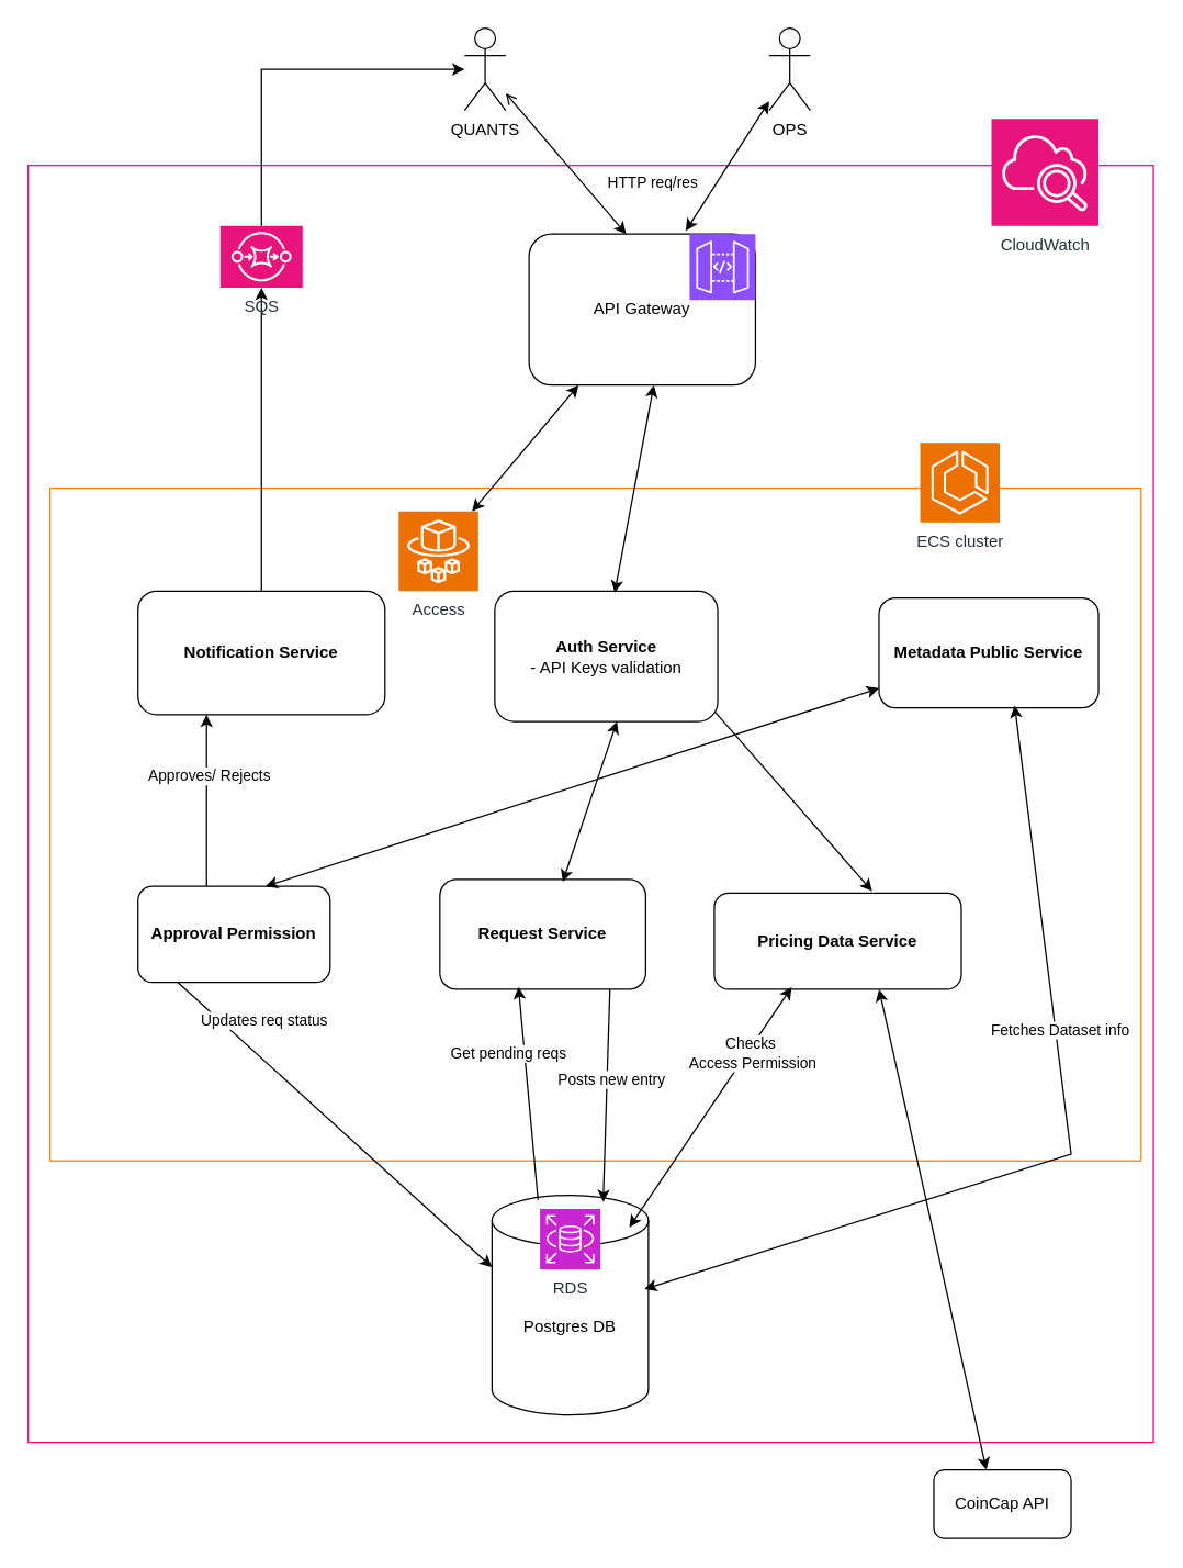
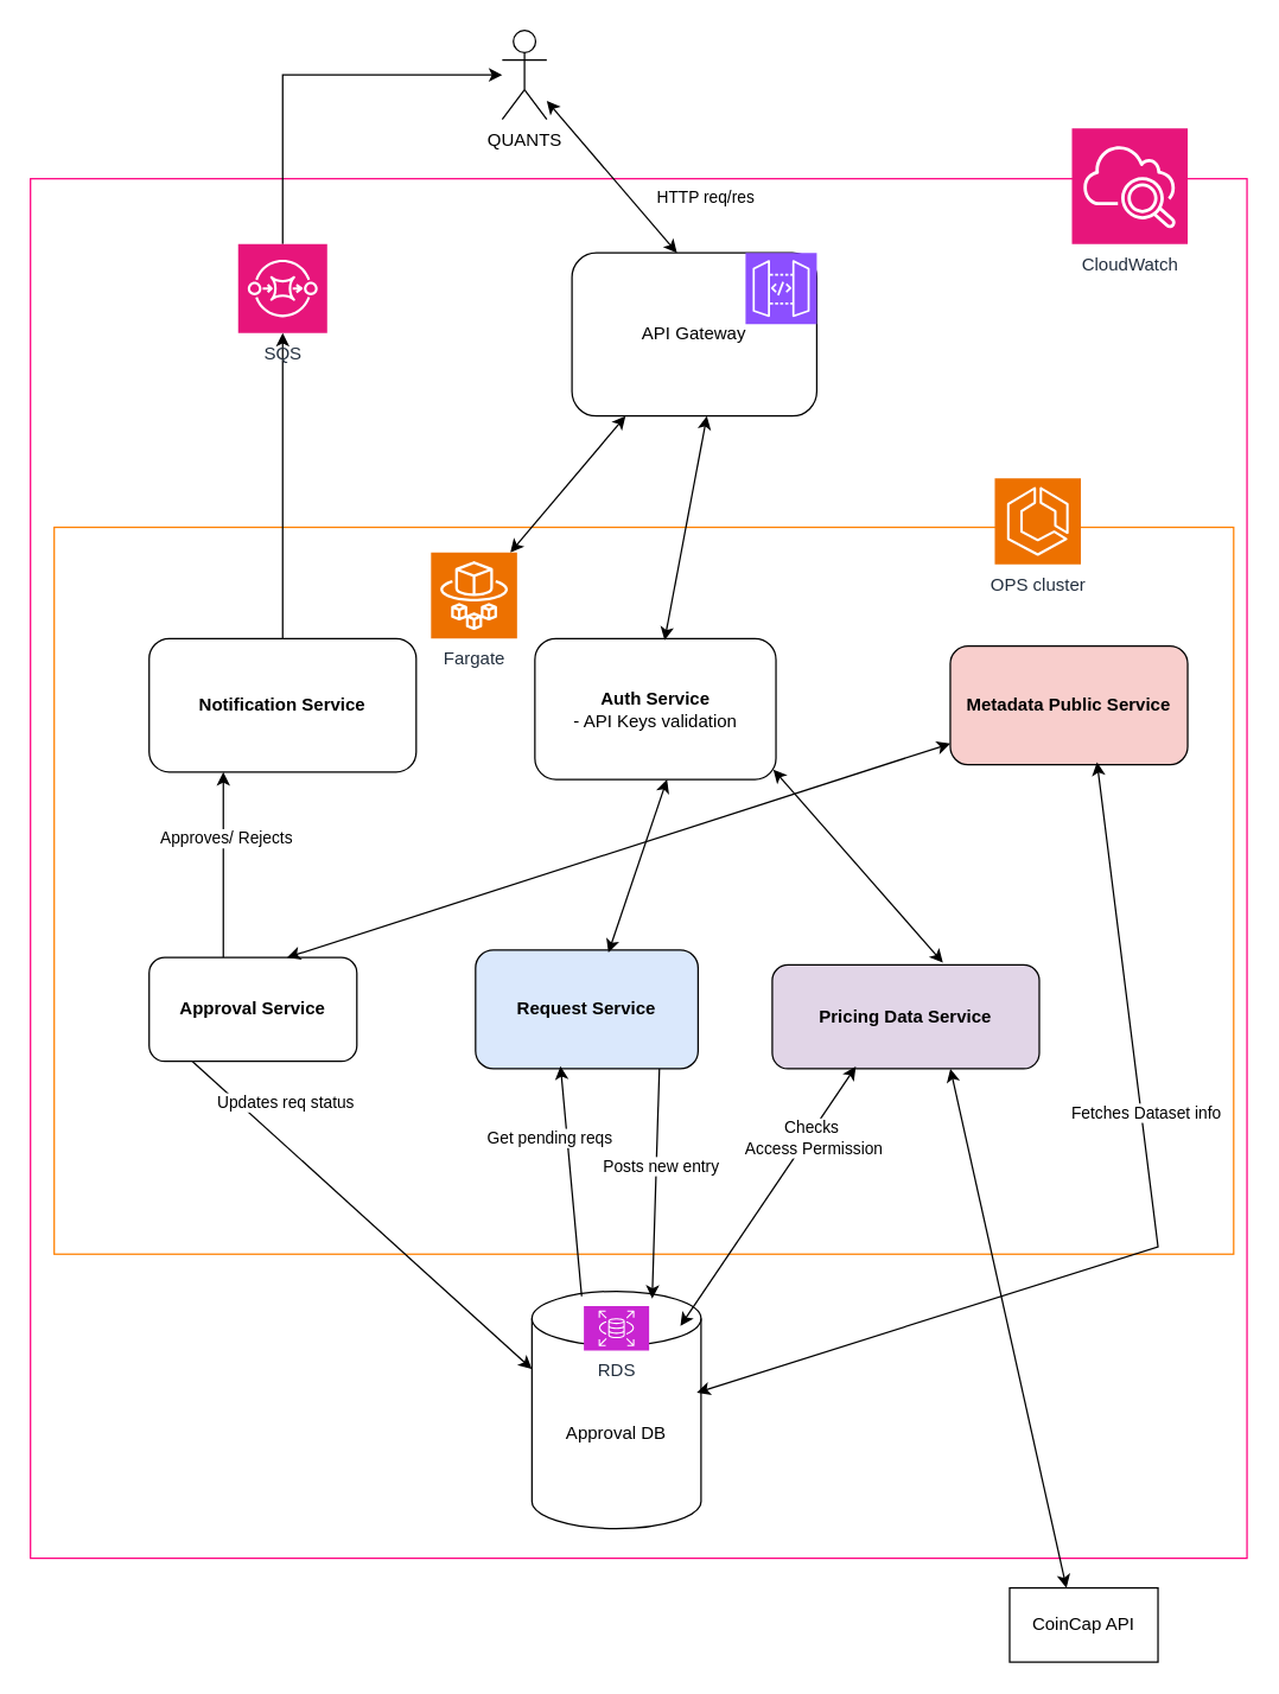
- <mxCell id="13" value="OPS" style="shape=umlActor;verticalLabelPosition=bottom;verticalAlign=top;html=1;outlineConnect=0;" parent="1" vertex="1"><mxGeometry x="560" y="20" width="30" height="60" as="geometry" /></mxCell>
- <mxCell id="19" value="" style="endArrow=open;startArrow=classic;html=1;rounded=0;exitX=0.429;exitY=0;exitDx=0;exitDy=0;exitPerimeter=0;" parent="1" source="10" target="12" edge="1"><mxGeometry width="50" height="50" relative="1" as="geometry"><mxPoint x="430" y="200" as="sourcePoint" /><mxPoint x="480" y="150" as="targetPoint" /></mxGeometry></mxCell>
+ <mxCell id="19" value="" style="endArrow=classic;startArrow=classic;html=1;rounded=0;exitX=0.429;exitY=0;exitDx=0;exitDy=0;exitPerimeter=0;" parent="1" source="10" target="12" edge="1"><mxGeometry width="50" height="50" relative="1" as="geometry"><mxPoint x="430" y="200" as="sourcePoint" /><mxPoint x="480" y="150" as="targetPoint" /></mxGeometry></mxCell>
- <mxCell id="18" value="" style="endArrow=classic;startArrow=classic;html=1;rounded=0;exitX=0.692;exitY=-0.021;exitDx=0;exitDy=0;exitPerimeter=0;" parent="1" source="10" target="13" edge="1"><mxGeometry width="50" height="50" relative="1" as="geometry"><mxPoint x="470" y="200" as="sourcePoint" /><mxPoint x="520" y="150" as="targetPoint" /></mxGeometry></mxCell>
- <mxCell id="44" value="SQS" style="sketch=0;points=[[0,0,0],[0.25,0,0],[0.5,0,0],[0.75,0,0],[1,0,0],[0,1,0],[0.25,1,0],[0.5,1,0],[0.75,1,0],[1,1,0],[0,0.25,0],[0,0.5,0],[0,0.75,0],[1,0.25,0],[1,0.5,0],[1,0.75,0]];outlineConnect=0;fontColor=#232F3E;fillColor=#E7157B;strokeColor=#ffffff;dashed=0;verticalLabelPosition=bottom;verticalAlign=top;align=center;html=1;fontSize=12;fontStyle=0;aspect=fixed;shape=mxgraph.aws4.resourceIcon;resIcon=mxgraph.aws4.sqs;" parent="1" vertex="1"><mxGeometry x="160" y="164" width="60" height="45" as="geometry" /></mxCell>
+ <mxCell id="44" value="SQS" style="sketch=0;points=[[0,0,0],[0.25,0,0],[0.5,0,0],[0.75,0,0],[1,0,0],[0,1,0],[0.25,1,0],[0.5,1,0],[0.75,1,0],[1,1,0],[0,0.25,0],[0,0.5,0],[0,0.75,0],[1,0.25,0],[1,0.5,0],[1,0.75,0]];outlineConnect=0;fontColor=#232F3E;fillColor=#E7157B;strokeColor=#ffffff;dashed=0;verticalLabelPosition=bottom;verticalAlign=top;align=center;html=1;fontSize=12;fontStyle=0;aspect=fixed;shape=mxgraph.aws4.resourceIcon;resIcon=mxgraph.aws4.sqs;" parent="1" vertex="1"><mxGeometry x="160" y="164" width="60" height="60" as="geometry" /></mxCell>
- <mxCell id="42" value="ECS cluster" style="sketch=0;points=[[0,0,0],[0.25,0,0],[0.5,0,0],[0.75,0,0],[1,0,0],[0,1,0],[0.25,1,0],[0.5,1,0],[0.75,1,0],[1,1,0],[0,0.25,0],[0,0.5,0],[0,0.75,0],[1,0.25,0],[1,0.5,0],[1,0.75,0]];outlineConnect=0;fontColor=#232F3E;fillColor=#ED7100;strokeColor=#ffffff;dashed=0;verticalLabelPosition=bottom;verticalAlign=top;align=center;html=1;fontSize=12;fontStyle=0;aspect=fixed;shape=mxgraph.aws4.resourceIcon;resIcon=mxgraph.aws4.ecs;" parent="1" vertex="1"><mxGeometry x="670" y="322" width="58" height="58" as="geometry" /></mxCell>
+ <mxCell id="42" value="OPS cluster" style="sketch=0;points=[[0,0,0],[0.25,0,0],[0.5,0,0],[0.75,0,0],[1,0,0],[0,1,0],[0.25,1,0],[0.5,1,0],[0.75,1,0],[1,1,0],[0,0.25,0],[0,0.5,0],[0,0.75,0],[1,0.25,0],[1,0.5,0],[1,0.75,0]];outlineConnect=0;fontColor=#232F3E;fillColor=#ED7100;strokeColor=#ffffff;dashed=0;verticalLabelPosition=bottom;verticalAlign=top;align=center;html=1;fontSize=12;fontStyle=0;aspect=fixed;shape=mxgraph.aws4.resourceIcon;resIcon=mxgraph.aws4.ecs;" parent="1" vertex="1"><mxGeometry x="670" y="322" width="58" height="58" as="geometry" /></mxCell>
- <mxCell id="45" value="Access" style="sketch=0;points=[[0,0,0],[0.25,0,0],[0.5,0,0],[0.75,0,0],[1,0,0],[0,1,0],[0.25,1,0],[0.5,1,0],[0.75,1,0],[1,1,0],[0,0.25,0],[0,0.5,0],[0,0.75,0],[1,0.25,0],[1,0.5,0],[1,0.75,0]];outlineConnect=0;fontColor=#232F3E;fillColor=#ED7100;strokeColor=#ffffff;dashed=0;verticalLabelPosition=bottom;verticalAlign=top;align=center;html=1;fontSize=12;fontStyle=0;aspect=fixed;shape=mxgraph.aws4.resourceIcon;resIcon=mxgraph.aws4.fargate;" parent="1" vertex="1"><mxGeometry x="290" y="372" width="58" height="58" as="geometry" /></mxCell>
+ <mxCell id="45" value="Fargate" style="sketch=0;points=[[0,0,0],[0.25,0,0],[0.5,0,0],[0.75,0,0],[1,0,0],[0,1,0],[0.25,1,0],[0.5,1,0],[0.75,1,0],[1,1,0],[0,0.25,0],[0,0.5,0],[0,0.75,0],[1,0.25,0],[1,0.5,0],[1,0.75,0]];outlineConnect=0;fontColor=#232F3E;fillColor=#ED7100;strokeColor=#ffffff;dashed=0;verticalLabelPosition=bottom;verticalAlign=top;align=center;html=1;fontSize=12;fontStyle=0;aspect=fixed;shape=mxgraph.aws4.resourceIcon;resIcon=mxgraph.aws4.fargate;" parent="1" vertex="1"><mxGeometry x="290" y="372" width="58" height="58" as="geometry" /></mxCell>
- <mxCell id="4" value="&lt;b&gt;Metadata Public Service&lt;/b&gt;" style="rounded=1;whiteSpace=wrap;html=1;fontSize=12;glass=0;strokeWidth=1;shadow=0;" parent="1" vertex="1"><mxGeometry x="640" y="435" width="160" height="80" as="geometry" /></mxCell>
+ <mxCell id="4" value="&lt;b&gt;Metadata Public Service&lt;/b&gt;" style="rounded=1;whiteSpace=wrap;html=1;fontSize=12;glass=0;strokeWidth=1;shadow=0;fillColor=#f8cecc;" parent="1" vertex="1"><mxGeometry x="640" y="435" width="160" height="80" as="geometry" /></mxCell>
- <mxCell id="21" value="" style="endArrow=none;startArrow=classic;html=1;rounded=0;entryX=0.989;entryY=0.929;entryDx=0;entryDy=0;entryPerimeter=0;exitX=0.639;exitY=-0.021;exitDx=0;exitDy=0;exitPerimeter=0;" parent="1" source="5" target="14" edge="1"><mxGeometry width="50" height="50" relative="1" as="geometry"><mxPoint x="600" y="500" as="sourcePoint" /><mxPoint x="650" y="450" as="targetPoint" /></mxGeometry></mxCell>
+ <mxCell id="21" value="" style="endArrow=classic;startArrow=classic;html=1;rounded=0;entryX=0.989;entryY=0.929;entryDx=0;entryDy=0;entryPerimeter=0;exitX=0.639;exitY=-0.021;exitDx=0;exitDy=0;exitPerimeter=0;" parent="1" source="5" target="14" edge="1"><mxGeometry width="50" height="50" relative="1" as="geometry"><mxPoint x="600" y="500" as="sourcePoint" /><mxPoint x="650" y="450" as="targetPoint" /></mxGeometry></mxCell>
- <mxCell id="8" value="&lt;b&gt;Approval Permission&lt;/b&gt;" style="rounded=1;whiteSpace=wrap;html=1;fontSize=12;glass=0;strokeWidth=1;shadow=0;" parent="1" vertex="1"><mxGeometry x="100" y="645" width="140" height="70" as="geometry" /></mxCell>
+ <mxCell id="8" value="&lt;b&gt;Approval Service&lt;/b&gt;" style="rounded=1;whiteSpace=wrap;html=1;fontSize=12;glass=0;strokeWidth=1;shadow=0;" parent="1" vertex="1"><mxGeometry x="100" y="645" width="140" height="70" as="geometry" /></mxCell>
- <mxCell id="11" value="&lt;b&gt;Request Service&lt;/b&gt;" style="rounded=1;whiteSpace=wrap;html=1;fontSize=12;glass=0;strokeWidth=1;shadow=0;" parent="1" vertex="1"><mxGeometry x="320" y="640" width="150" height="80" as="geometry" /></mxCell>
+ <mxCell id="11" value="&lt;b&gt;Request Service&lt;/b&gt;" style="rounded=1;whiteSpace=wrap;html=1;fontSize=12;glass=0;strokeWidth=1;shadow=0;fillColor=#dae8fc;" parent="1" vertex="1"><mxGeometry x="320" y="640" width="150" height="80" as="geometry" /></mxCell>
- <mxCell id="5" value="&lt;b&gt;Pricing Data Service&lt;/b&gt;" style="rounded=1;whiteSpace=wrap;html=1;fontSize=12;glass=0;strokeWidth=1;shadow=0;" parent="1" vertex="1"><mxGeometry x="520" y="650" width="180" height="70" as="geometry" /></mxCell>
+ <mxCell id="5" value="&lt;b&gt;Pricing Data Service&lt;/b&gt;" style="rounded=1;whiteSpace=wrap;html=1;fontSize=12;glass=0;strokeWidth=1;shadow=0;fillColor=#e1d5e7;" parent="1" vertex="1"><mxGeometry x="520" y="650" width="180" height="70" as="geometry" /></mxCell>
- <mxCell id="46" value="RDS" style="sketch=0;points=[[0,0,0],[0.25,0,0],[0.5,0,0],[0.75,0,0],[1,0,0],[0,1,0],[0.25,1,0],[0.5,1,0],[0.75,1,0],[1,1,0],[0,0.25,0],[0,0.5,0],[0,0.75,0],[1,0.25,0],[1,0.5,0],[1,0.75,0]];outlineConnect=0;fontColor=#232F3E;fillColor=#C925D1;strokeColor=#ffffff;dashed=0;verticalLabelPosition=bottom;verticalAlign=top;align=center;html=1;fontSize=12;fontStyle=0;aspect=fixed;shape=mxgraph.aws4.resourceIcon;resIcon=mxgraph.aws4.rds;" parent="1" vertex="1"><mxGeometry x="393" y="880" width="44" height="44" as="geometry" /></mxCell>
+ <mxCell id="46" value="RDS" style="sketch=0;points=[[0,0,0],[0.25,0,0],[0.5,0,0],[0.75,0,0],[1,0,0],[0,1,0],[0.25,1,0],[0.5,1,0],[0.75,1,0],[1,1,0],[0,0.25,0],[0,0.5,0],[0,0.75,0],[1,0.25,0],[1,0.5,0],[1,0.75,0]];outlineConnect=0;fontColor=#232F3E;fillColor=#C925D1;strokeColor=#ffffff;dashed=0;verticalLabelPosition=bottom;verticalAlign=top;align=center;html=1;fontSize=12;fontStyle=0;aspect=fixed;shape=mxgraph.aws4.resourceIcon;resIcon=mxgraph.aws4.rds;" parent="1" vertex="1"><mxGeometry x="393" y="880" width="44" height="30" as="geometry" /></mxCell>
- <mxCell id="9" value="Postgres DB" style="shape=cylinder3;whiteSpace=wrap;html=1;boundedLbl=1;backgroundOutline=1;size=18.333;" parent="1" vertex="1"><mxGeometry x="358" y="870" width="114" height="160" as="geometry" /></mxCell>
+ <mxCell id="9" value="Approval DB" style="shape=cylinder3;whiteSpace=wrap;html=1;boundedLbl=1;backgroundOutline=1;size=18.333;" parent="1" vertex="1"><mxGeometry x="358" y="870" width="114" height="160" as="geometry" /></mxCell>
- <mxCell id="31" value="CoinCap API" style="rounded=1;whiteSpace=wrap;html=1;" parent="1" vertex="1"><mxGeometry x="680" y="1070" width="100" height="50" as="geometry" /></mxCell>
+ <mxCell id="31" value="CoinCap API" style="whiteSpace=wrap;html=1;rounded=0;" parent="1" vertex="1"><mxGeometry x="680" y="1070" width="100" height="50" as="geometry" /></mxCell>
